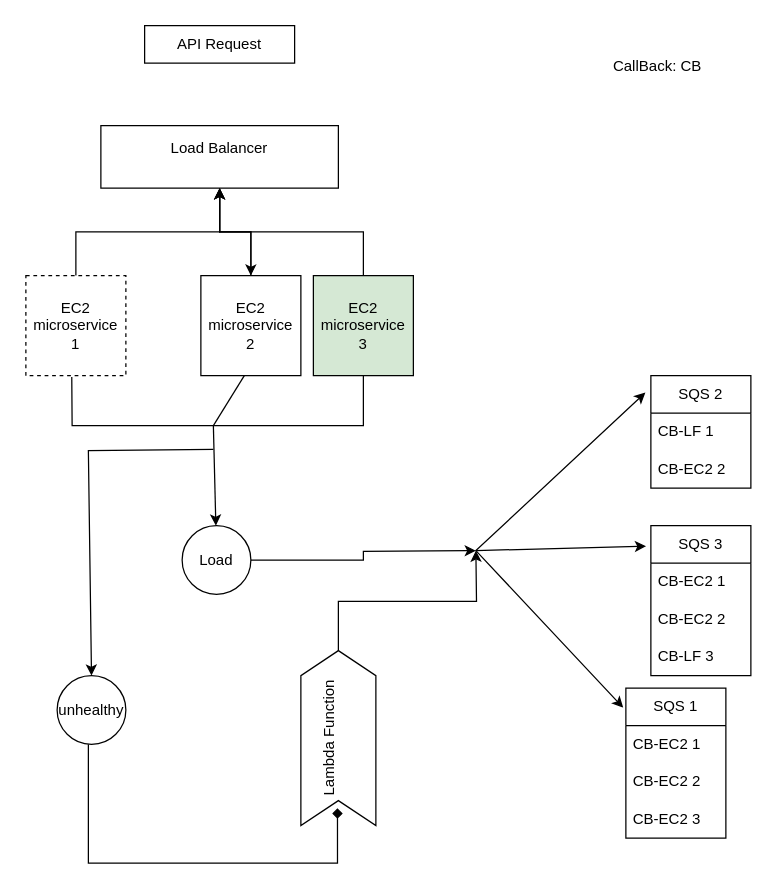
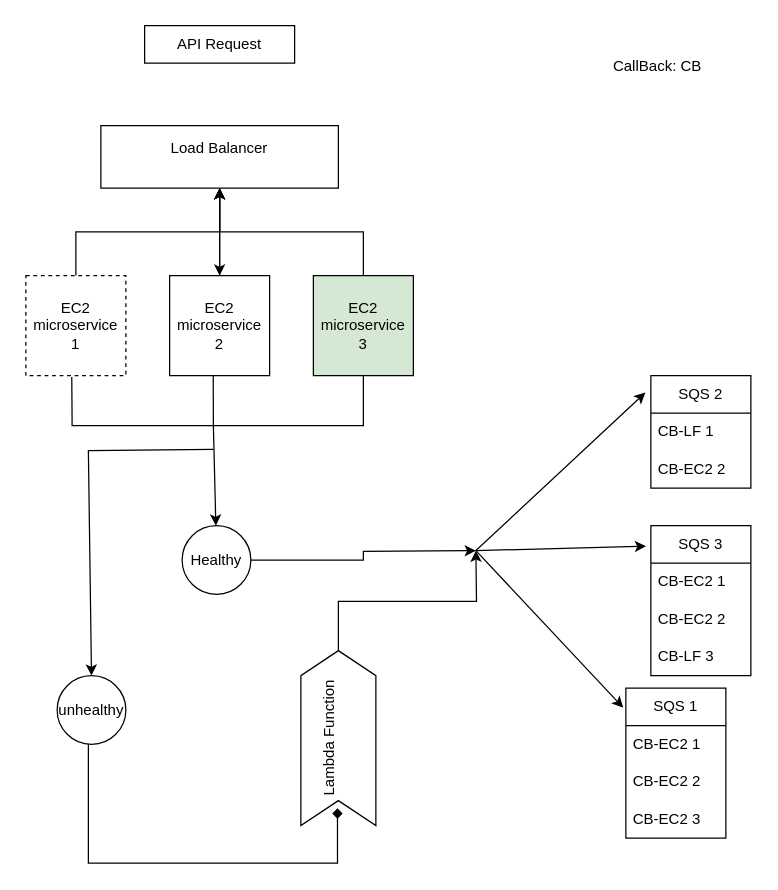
- <mxCell id="3" value="EC2&lt;div&gt;microservice&lt;br&gt;2&lt;/div&gt;" style="whiteSpace=wrap;html=1;aspect=fixed;" vertex="1" parent="1"><mxGeometry x="160" y="220" width="80" height="80" as="geometry" /></mxCell>
+ <mxCell id="3" value="EC2&lt;div&gt;microservice&lt;br&gt;2&lt;/div&gt;" style="whiteSpace=wrap;html=1;aspect=fixed;" vertex="1" parent="1"><mxGeometry x="135" y="220" width="80" height="80" as="geometry" /></mxCell>
- <mxCell id="27" value="Load" style="ellipse;whiteSpace=wrap;html=1;" vertex="1" parent="1"><mxGeometry x="145" y="420" width="55" height="55" as="geometry" /></mxCell>
+ <mxCell id="27" value="Healthy" style="ellipse;whiteSpace=wrap;html=1;" vertex="1" parent="1"><mxGeometry x="145" y="420" width="55" height="55" as="geometry" /></mxCell>
